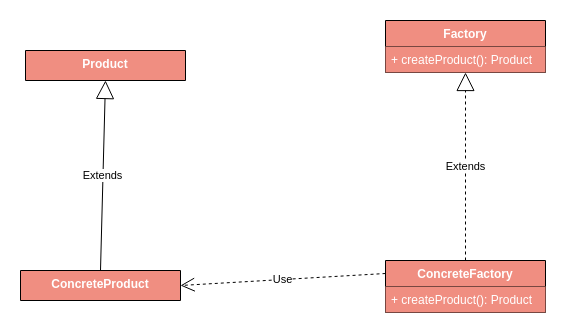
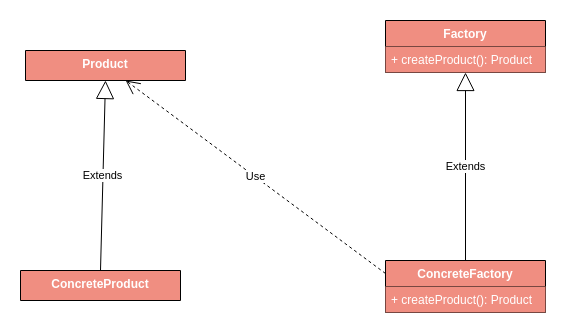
- <mxCell id="6" value="Extends" style="endArrow=block;endSize=16;endFill=0;html=1;fontColor=#000000;entryX=0.5;entryY=1;entryDx=0;entryDy=0;exitX=0.5;exitY=0;exitDx=0;exitDy=0;dashed=1;" edge="1" parent="1" source="4" target="2"><mxGeometry width="160" relative="1" as="geometry"><mxPoint x="415" y="190" as="sourcePoint" /><mxPoint x="575" y="190" as="targetPoint" /></mxGeometry></mxCell>
+ <mxCell id="6" value="Extends" style="endArrow=block;endSize=16;endFill=0;html=1;fontColor=#000000;entryX=0.5;entryY=1;entryDx=0;entryDy=0;exitX=0.5;exitY=0;exitDx=0;exitDy=0;" edge="1" parent="1" source="4" target="2"><mxGeometry width="160" relative="1" as="geometry"><mxPoint x="415" y="190" as="sourcePoint" /><mxPoint x="575" y="190" as="targetPoint" /></mxGeometry></mxCell>
- <mxCell id="10" value="Use" style="endArrow=open;endSize=12;dashed=1;html=1;fontColor=#000000;entryX=1;entryY=0.5;entryDx=0;entryDy=0;exitX=0;exitY=0.25;exitDx=0;exitDy=0;" edge="1" parent="1" source="4" target="8"><mxGeometry width="160" relative="1" as="geometry"><mxPoint x="25" y="340" as="sourcePoint" /><mxPoint x="185" y="340" as="targetPoint" /></mxGeometry></mxCell>
+ <mxCell id="10" value="Use" style="endArrow=open;endSize=12;dashed=1;html=1;fontColor=#000000;exitX=0;exitY=0.25;exitDx=0;exitDy=0;" edge="1" parent="1" source="4" target="7"><mxGeometry width="160" relative="1" as="geometry"><mxPoint x="25" y="340" as="sourcePoint" /><mxPoint x="185" y="340" as="targetPoint" /></mxGeometry></mxCell>
